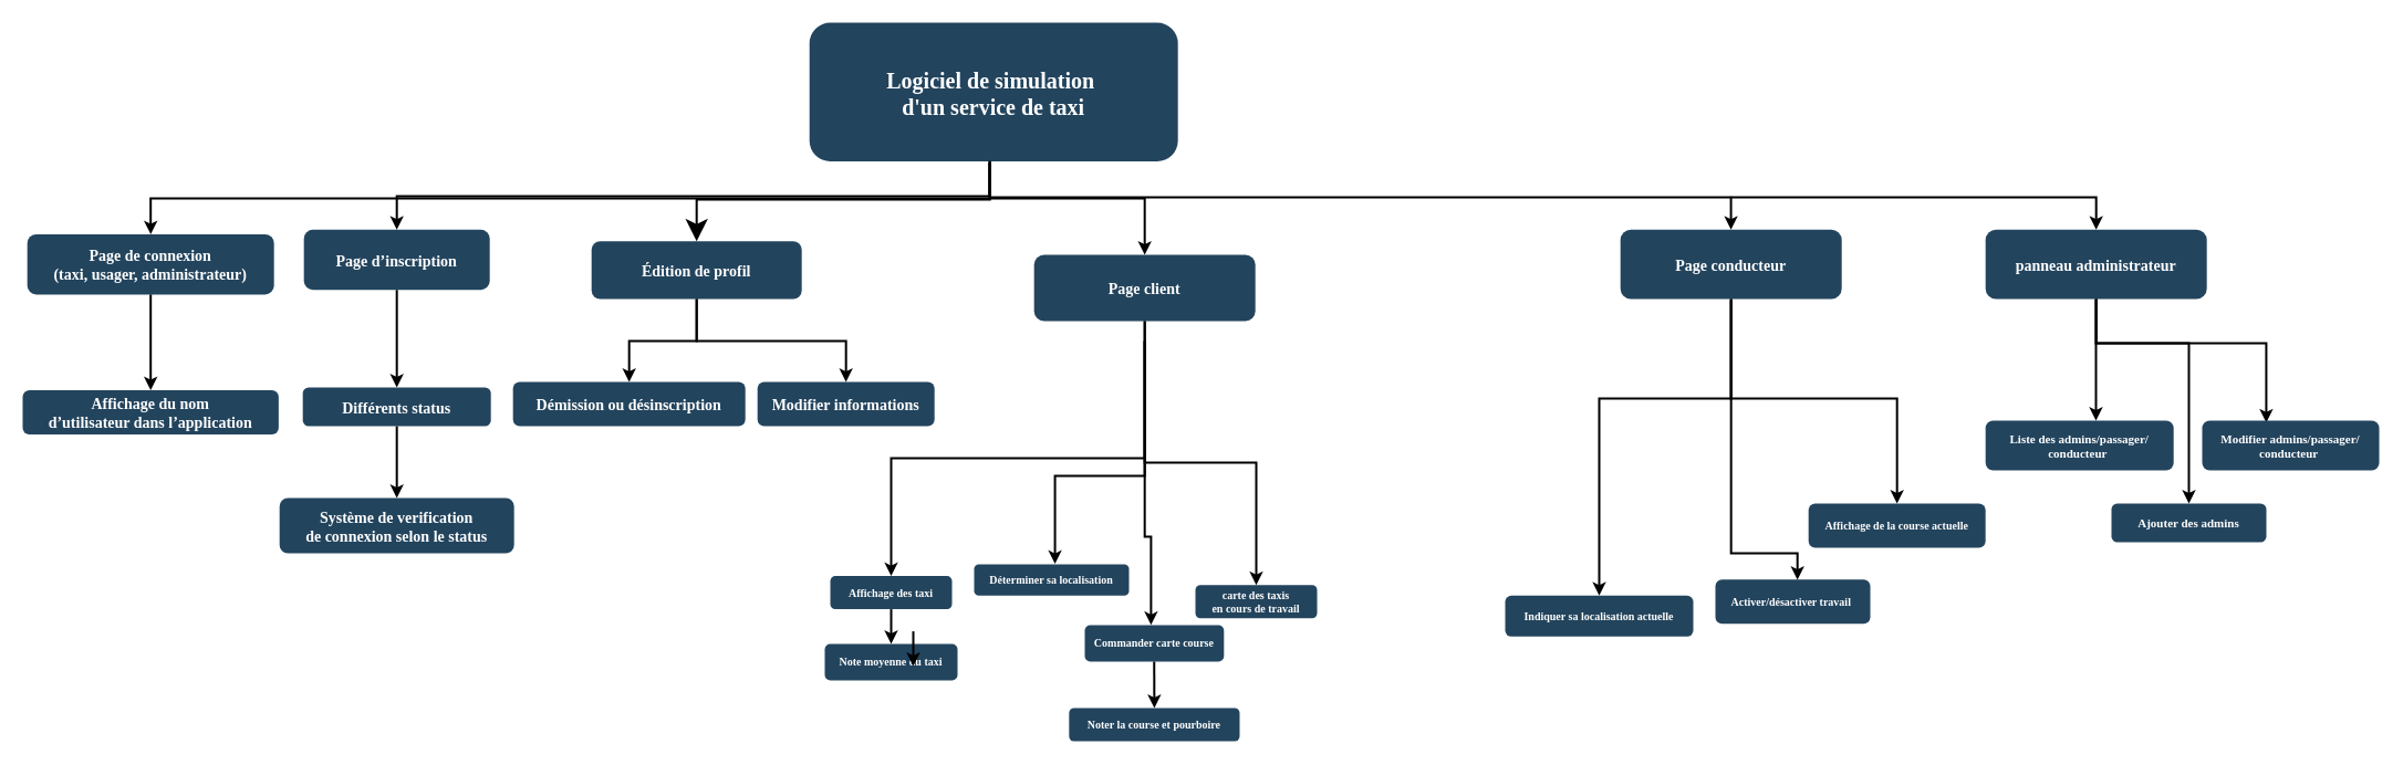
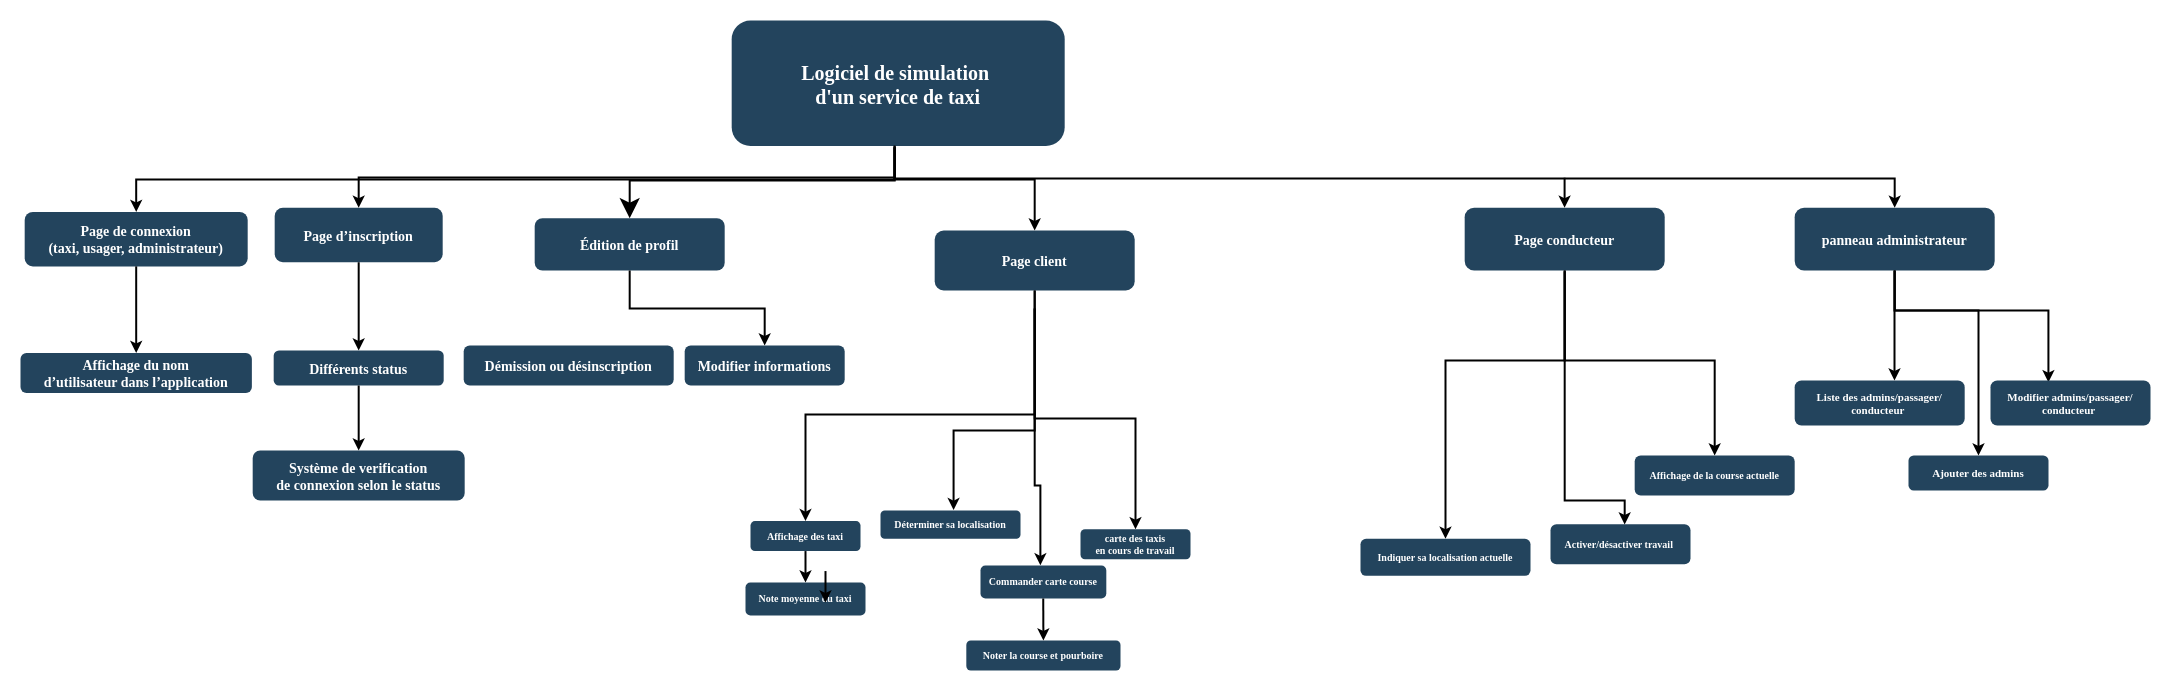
- <mxCell id="13" value="" style="edgeStyle=elbowEdgeStyle;elbow=vertical;strokeWidth=2;rounded=0" parent="1" source="5" target="9" edge="1"><mxGeometry x="-28.81" y="35.5" width="100" height="100" as="geometry"><mxPoint x="-48.81" y="115.5" as="sourcePoint" /><mxPoint x="51.19" y="15.5" as="targetPoint" /></mxGeometry></mxCell>
